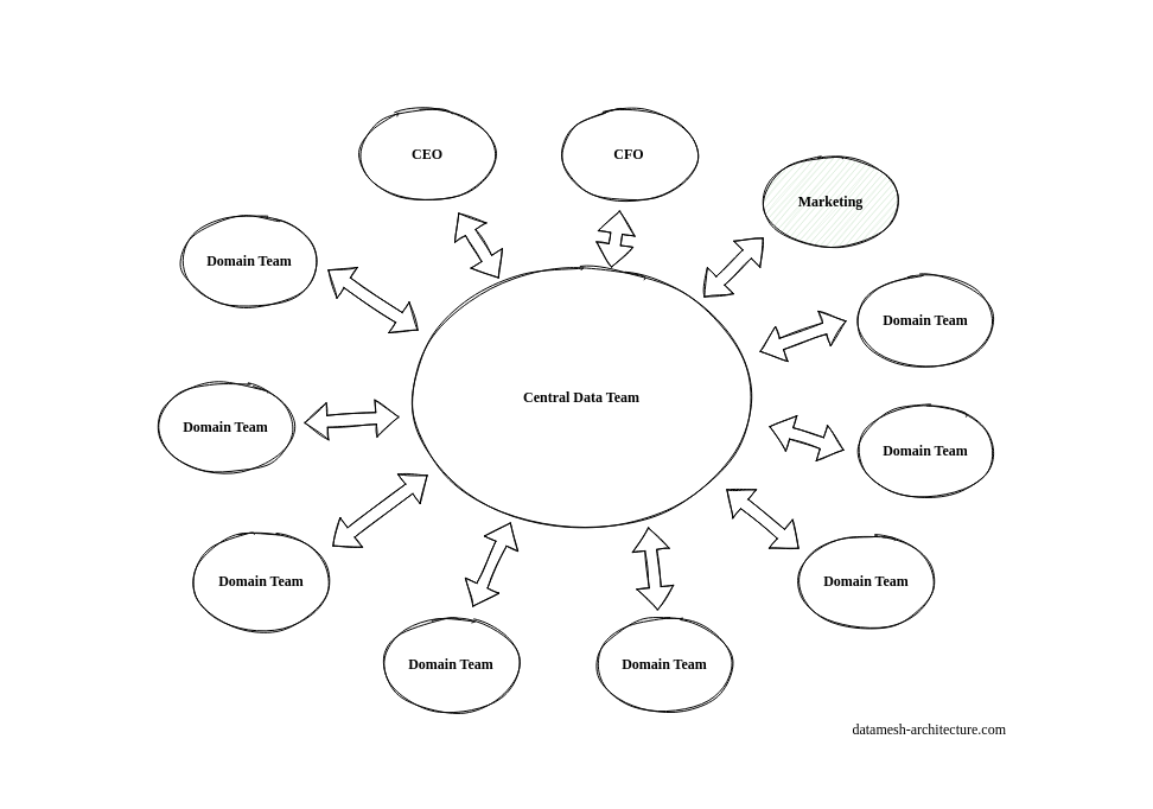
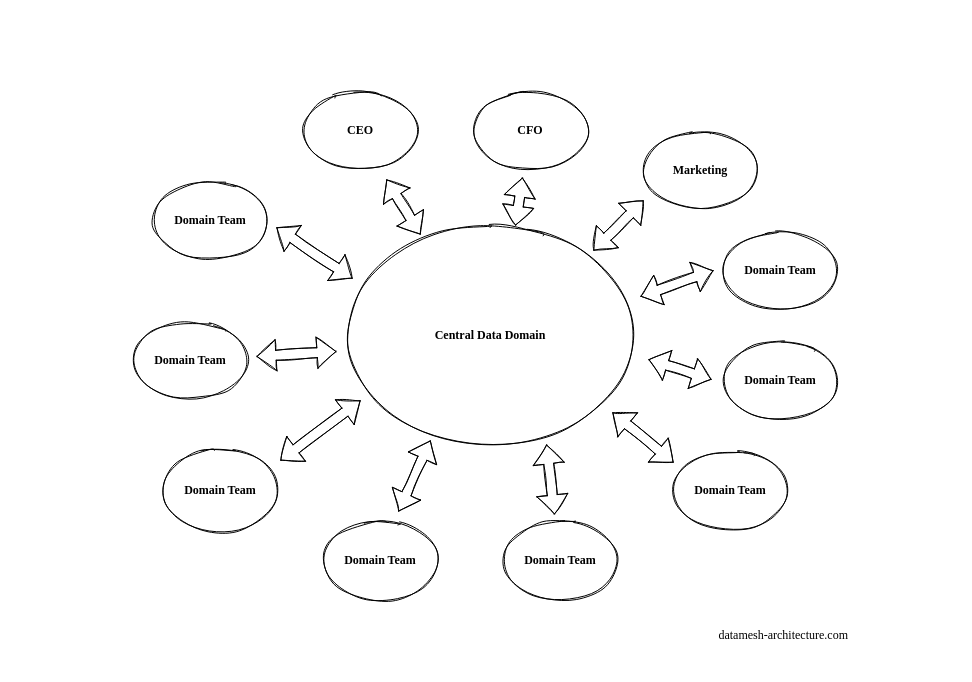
- <mxCell id="4" value="Marketing" style="ellipse;whiteSpace=wrap;html=1;fontSize=12;sketch=1;fontStyle=1;fontFamily=Architects Daughter;fontSource=https%3A%2F%2Ffonts.googleapis.com%2Fcss%3Ffamily%3DArchitects%2BDaughter;fillColor=#d5e8d4;" parent="1" vertex="1"><mxGeometry x="640" y="130" width="120" height="80" as="geometry" /></mxCell>
+ <mxCell id="4" value="Marketing" style="ellipse;whiteSpace=wrap;html=1;fontSize=12;sketch=1;fontStyle=1;fontFamily=Architects Daughter;fontSource=https%3A%2F%2Ffonts.googleapis.com%2Fcss%3Ffamily%3DArchitects%2BDaughter;" parent="1" vertex="1"><mxGeometry x="640" y="130" width="120" height="80" as="geometry" /></mxCell>
- <mxCell id="3" value="Central Data Team" style="ellipse;whiteSpace=wrap;html=1;sketch=1;fontStyle=1;fontFamily=Architects Daughter;fontSource=https%3A%2F%2Ffonts.googleapis.com%2Fcss%3Ffamily%3DArchitects%2BDaughter;" parent="1" vertex="1"><mxGeometry x="340" y="230" width="300" height="210" as="geometry" /></mxCell>
+ <mxCell id="3" value="Central Data Domain" style="ellipse;whiteSpace=wrap;html=1;sketch=1;fontStyle=1;fontFamily=Architects Daughter;fontSource=https%3A%2F%2Ffonts.googleapis.com%2Fcss%3Ffamily%3DArchitects%2BDaughter;" parent="1" vertex="1"><mxGeometry x="340" y="230" width="300" height="210" as="geometry" /></mxCell>
- <mxCell id="26" value="datamesh-architecture.com" style="text;html=1;strokeColor=none;fillColor=none;align=right;verticalAlign=middle;whiteSpace=wrap;rounded=0;sketch=1;fillStyle=hachure;fontFamily=Architects Daughter;fontSource=https%3A%2F%2Ffonts.googleapis.com%2Fcss%3Ffamily%3DArchitects%2BDaughter;fontSize=12;fontColor=#000000;" vertex="1" parent="1"><mxGeometry x="580" y="600" width="270" height="30" as="geometry" /></mxCell>
+ <mxCell id="26" value="datamesh-architecture.com" style="text;html=1;strokeColor=none;fillColor=none;align=right;verticalAlign=middle;whiteSpace=wrap;rounded=0;sketch=1;fillStyle=hachure;fontFamily=Architects Daughter;fontSource=https%3A%2F%2Ffonts.googleapis.com%2Fcss%3Ffamily%3DArchitects%2BDaughter;fontSize=12;fontColor=#000000;" vertex="1" parent="1"><mxGeometry x="580" y="620" width="270" height="30" as="geometry" /></mxCell>
